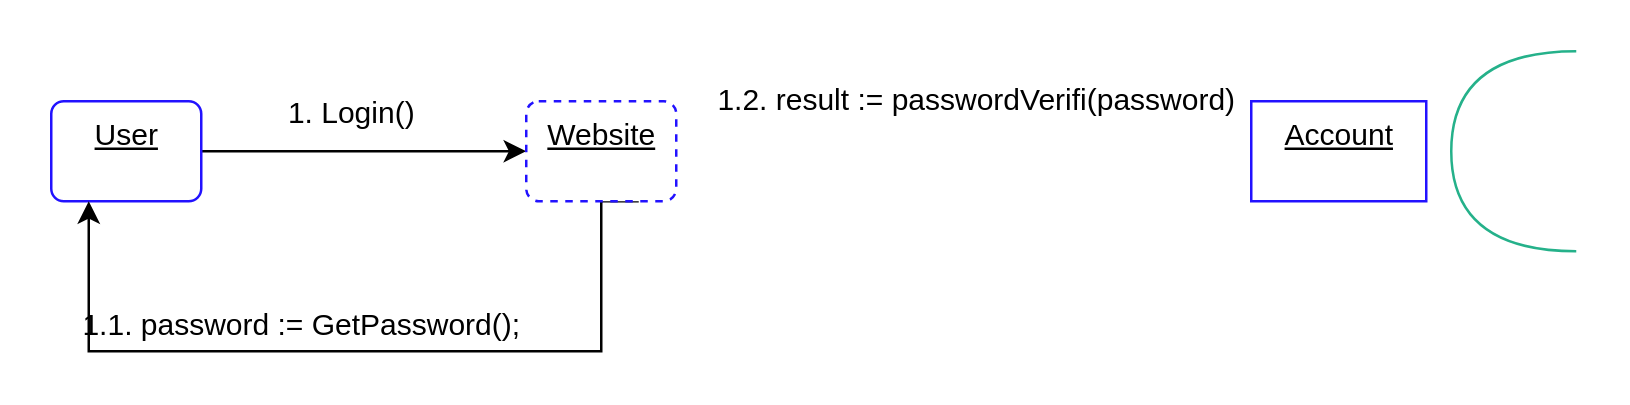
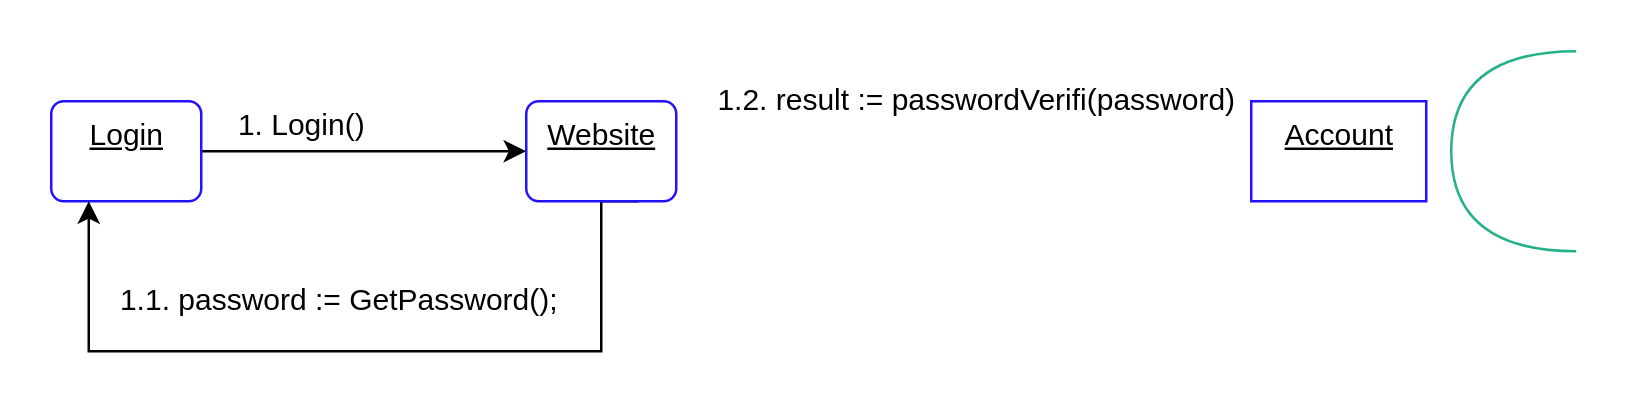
- <mxCell id="8" value="1. Login()" style="text;html=1;align=center;verticalAlign=middle;resizable=0;points=[];autosize=1;" vertex="1" parent="1"><mxGeometry x="105" y="35" width="70" height="20" as="geometry" /></mxCell>
+ <mxCell id="8" value="1. Login()" style="text;html=1;align=center;verticalAlign=middle;resizable=0;points=[];autosize=1;" vertex="1" parent="1"><mxGeometry x="85" y="40" width="70" height="20" as="geometry" /></mxCell>
- <mxCell id="3" value="&lt;u&gt;User&lt;/u&gt;" style="html=1;align=center;verticalAlign=top;rounded=1;absoluteArcSize=1;arcSize=10;fillColor=#FFFFFF;strokeColor=#2212FF;" vertex="1" parent="1"><mxGeometry x="20" y="40" width="60" height="40" as="geometry" /></mxCell>
+ <mxCell id="3" value="&lt;u&gt;Login&lt;/u&gt;" style="html=1;align=center;verticalAlign=top;rounded=1;absoluteArcSize=1;arcSize=10;fillColor=#FFFFFF;strokeColor=#2212FF;" vertex="1" parent="1"><mxGeometry x="20" y="40" width="60" height="40" as="geometry" /></mxCell>
- <mxCell id="5" value="&lt;u&gt;Website&lt;/u&gt;" style="html=1;align=center;verticalAlign=top;rounded=1;absoluteArcSize=1;arcSize=10;fillColor=#FFFFFF;strokeColor=#2212FF;dashed=1;" vertex="1" parent="1"><mxGeometry x="210" y="40" width="60" height="40" as="geometry" /></mxCell>
+ <mxCell id="5" value="&lt;u&gt;Website&lt;/u&gt;" style="html=1;align=center;verticalAlign=top;rounded=1;absoluteArcSize=1;arcSize=10;fillColor=#FFFFFF;strokeColor=#2212FF;" vertex="1" parent="1"><mxGeometry x="210" y="40" width="60" height="40" as="geometry" /></mxCell>
- <mxCell id="7" value="1.1. password := GetPassword();" style="text;html=1;align=center;verticalAlign=middle;resizable=0;points=[];autosize=1;" vertex="1" parent="1"><mxGeometry x="25" y="120" width="190" height="20" as="geometry" /></mxCell>
+ <mxCell id="7" value="1.1. password := GetPassword();" style="text;html=1;align=center;verticalAlign=middle;resizable=0;points=[];autosize=1;" vertex="1" parent="1"><mxGeometry x="40" y="110" width="190" height="20" as="geometry" /></mxCell>
